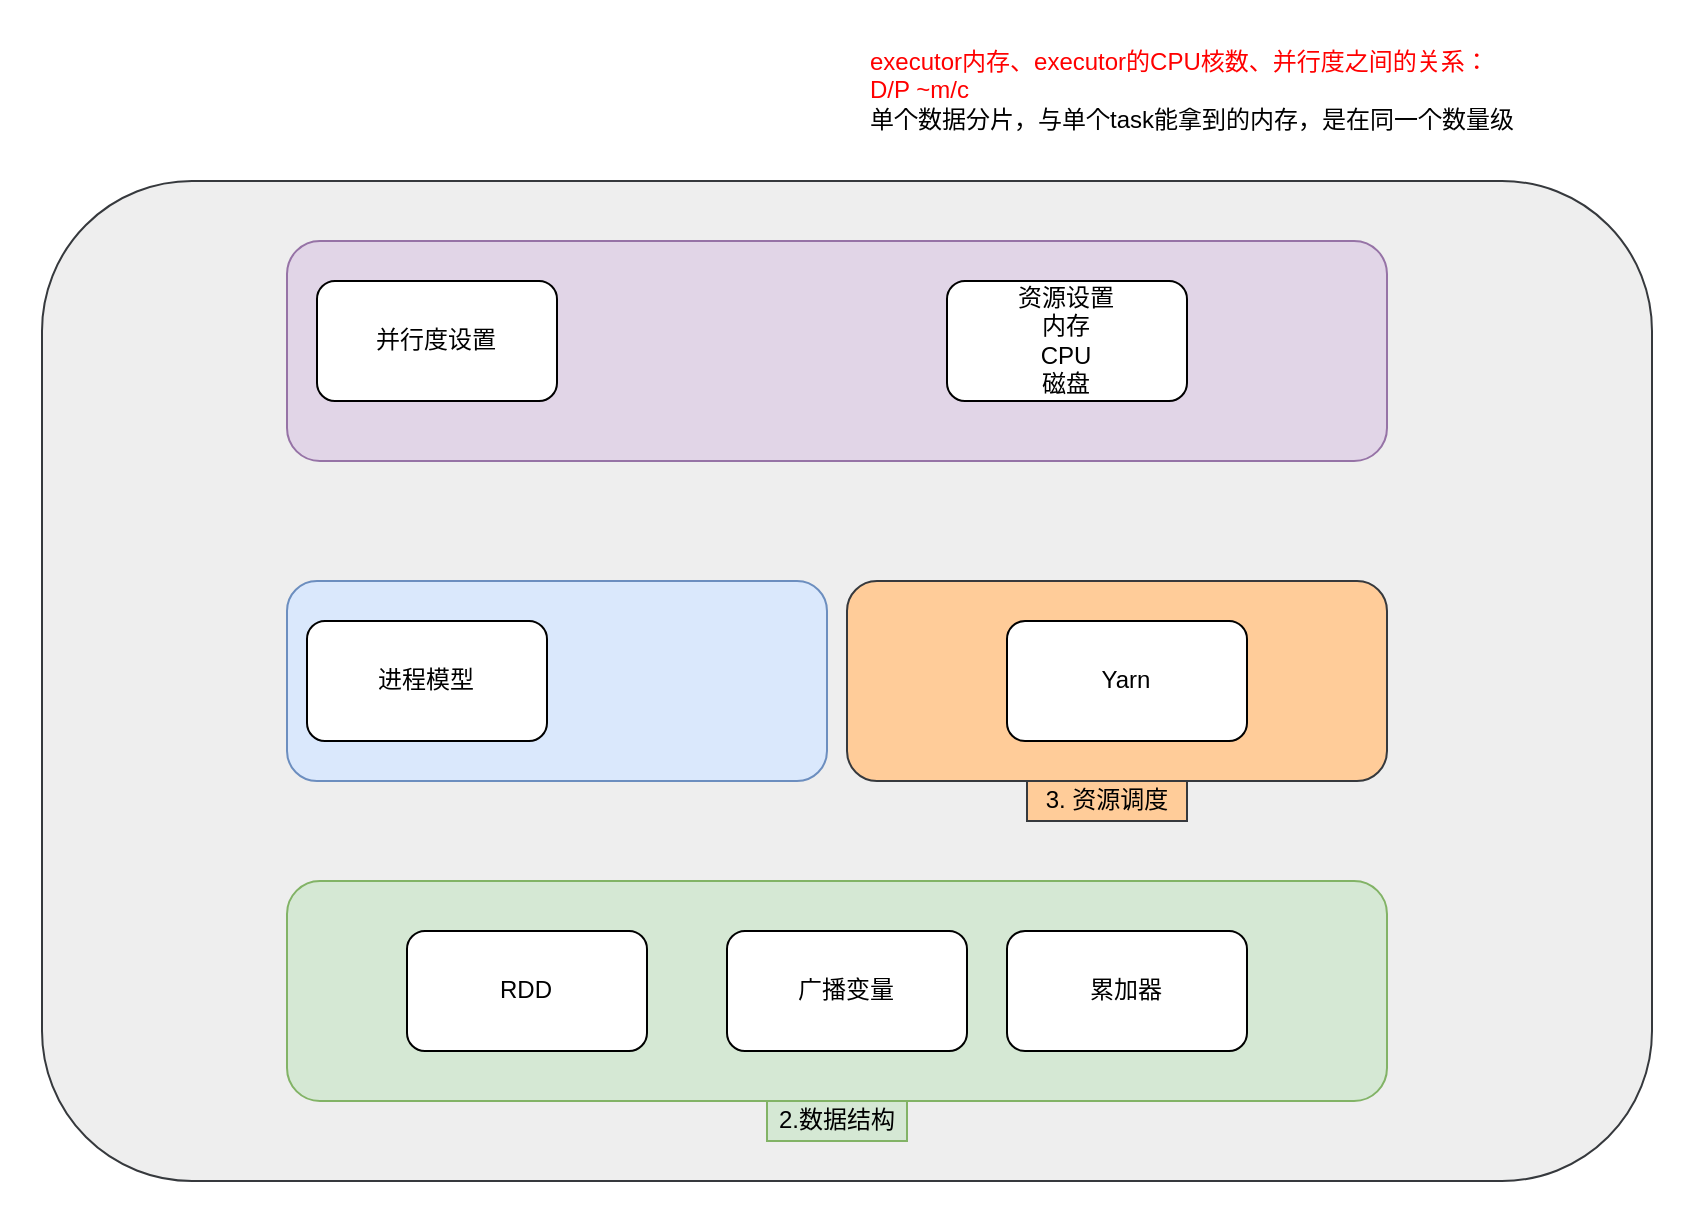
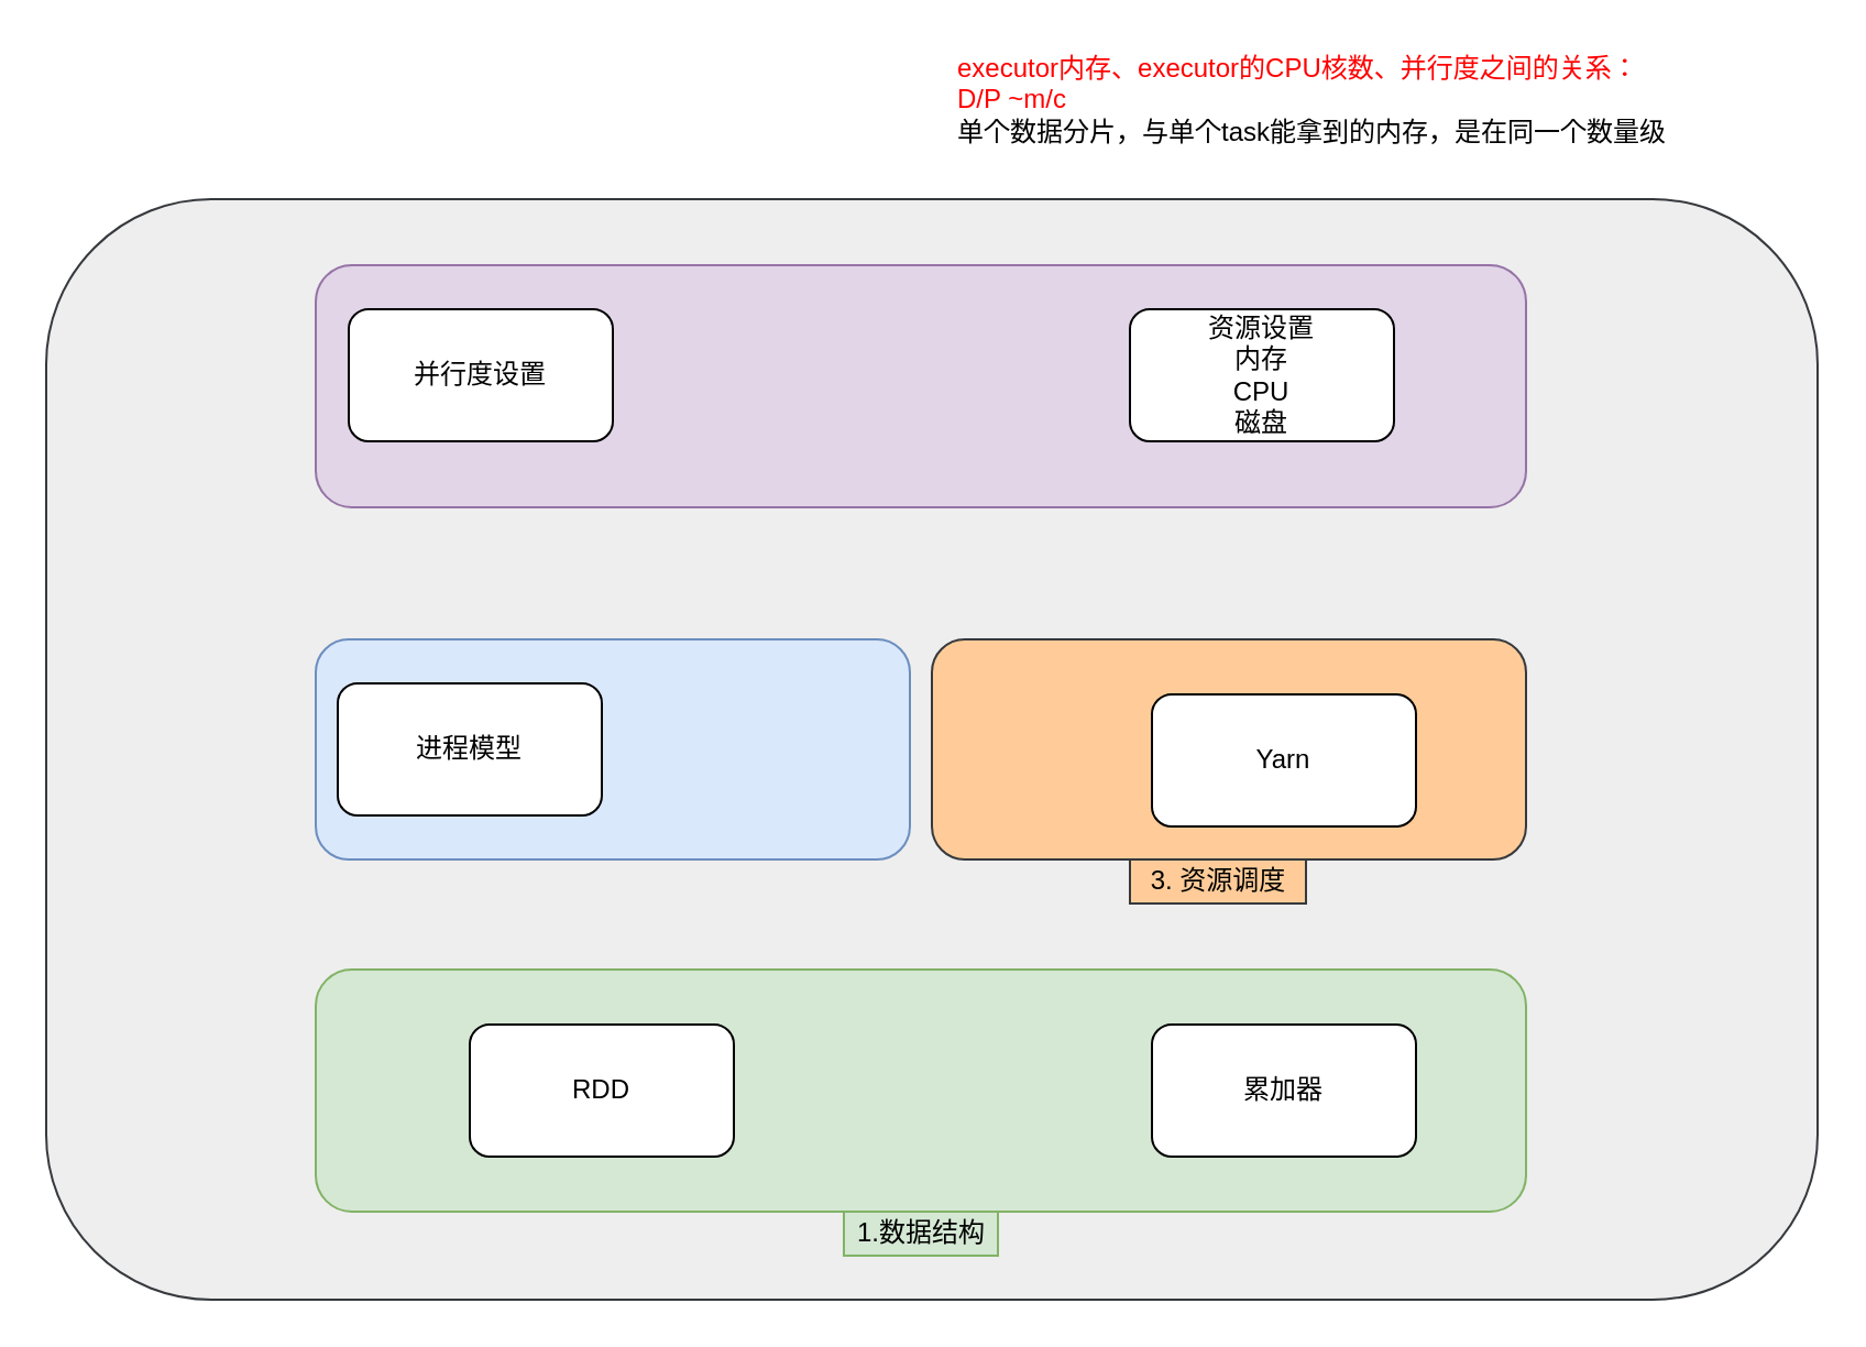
- <mxCell id="15" value="资源设置&lt;br&gt;内存&lt;br&gt;CPU&lt;br&gt;磁盘" style="rounded=1;whiteSpace=wrap;html=1;" parent="1" vertex="1"><mxGeometry x="473" y="140" width="120" height="60" as="geometry" /></mxCell>
+ <mxCell id="15" value="资源设置&lt;br&gt;内存&lt;br&gt;CPU&lt;br&gt;磁盘" style="rounded=1;whiteSpace=wrap;html=1;" parent="1" vertex="1"><mxGeometry x="513" y="140" width="120" height="60" as="geometry" /></mxCell>
- <mxCell id="13" value="Yarn" style="rounded=1;whiteSpace=wrap;html=1;" parent="1" vertex="1"><mxGeometry x="503" y="310" width="120" height="60" as="geometry" /></mxCell>
+ <mxCell id="13" value="Yarn" style="rounded=1;whiteSpace=wrap;html=1;" parent="1" vertex="1"><mxGeometry x="523" y="315" width="120" height="60" as="geometry" /></mxCell>
- <mxCell id="8" value="RDD" style="rounded=1;whiteSpace=wrap;html=1;" parent="1" vertex="1"><mxGeometry x="203" y="465" width="120" height="60" as="geometry" /></mxCell>
+ <mxCell id="8" value="RDD" style="rounded=1;whiteSpace=wrap;html=1;" parent="1" vertex="1"><mxGeometry x="213" y="465" width="120" height="60" as="geometry" /></mxCell>
- <mxCell id="9" value="广播变量" style="rounded=1;whiteSpace=wrap;html=1;" parent="1" vertex="1"><mxGeometry x="363" y="465" width="120" height="60" as="geometry" /></mxCell>
- <mxCell id="10" value="累加器" style="rounded=1;whiteSpace=wrap;html=1;" parent="1" vertex="1"><mxGeometry x="503" y="465" width="120" height="60" as="geometry" /></mxCell>
+ <mxCell id="10" value="累加器" style="rounded=1;whiteSpace=wrap;html=1;" parent="1" vertex="1"><mxGeometry x="523" y="465" width="120" height="60" as="geometry" /></mxCell>
- <mxCell id="4" value="2.数据结构" style="text;html=1;align=center;verticalAlign=middle;resizable=0;points=[];autosize=1;strokeColor=#82b366;fillColor=#d5e8d4;" parent="1" vertex="1"><mxGeometry x="383" y="550" width="70" height="20" as="geometry" /></mxCell>
+ <mxCell id="4" value="1.数据结构" style="text;html=1;align=center;verticalAlign=middle;resizable=0;points=[];autosize=1;strokeColor=#82b366;fillColor=#d5e8d4;" parent="1" vertex="1"><mxGeometry x="383" y="550" width="70" height="20" as="geometry" /></mxCell>
